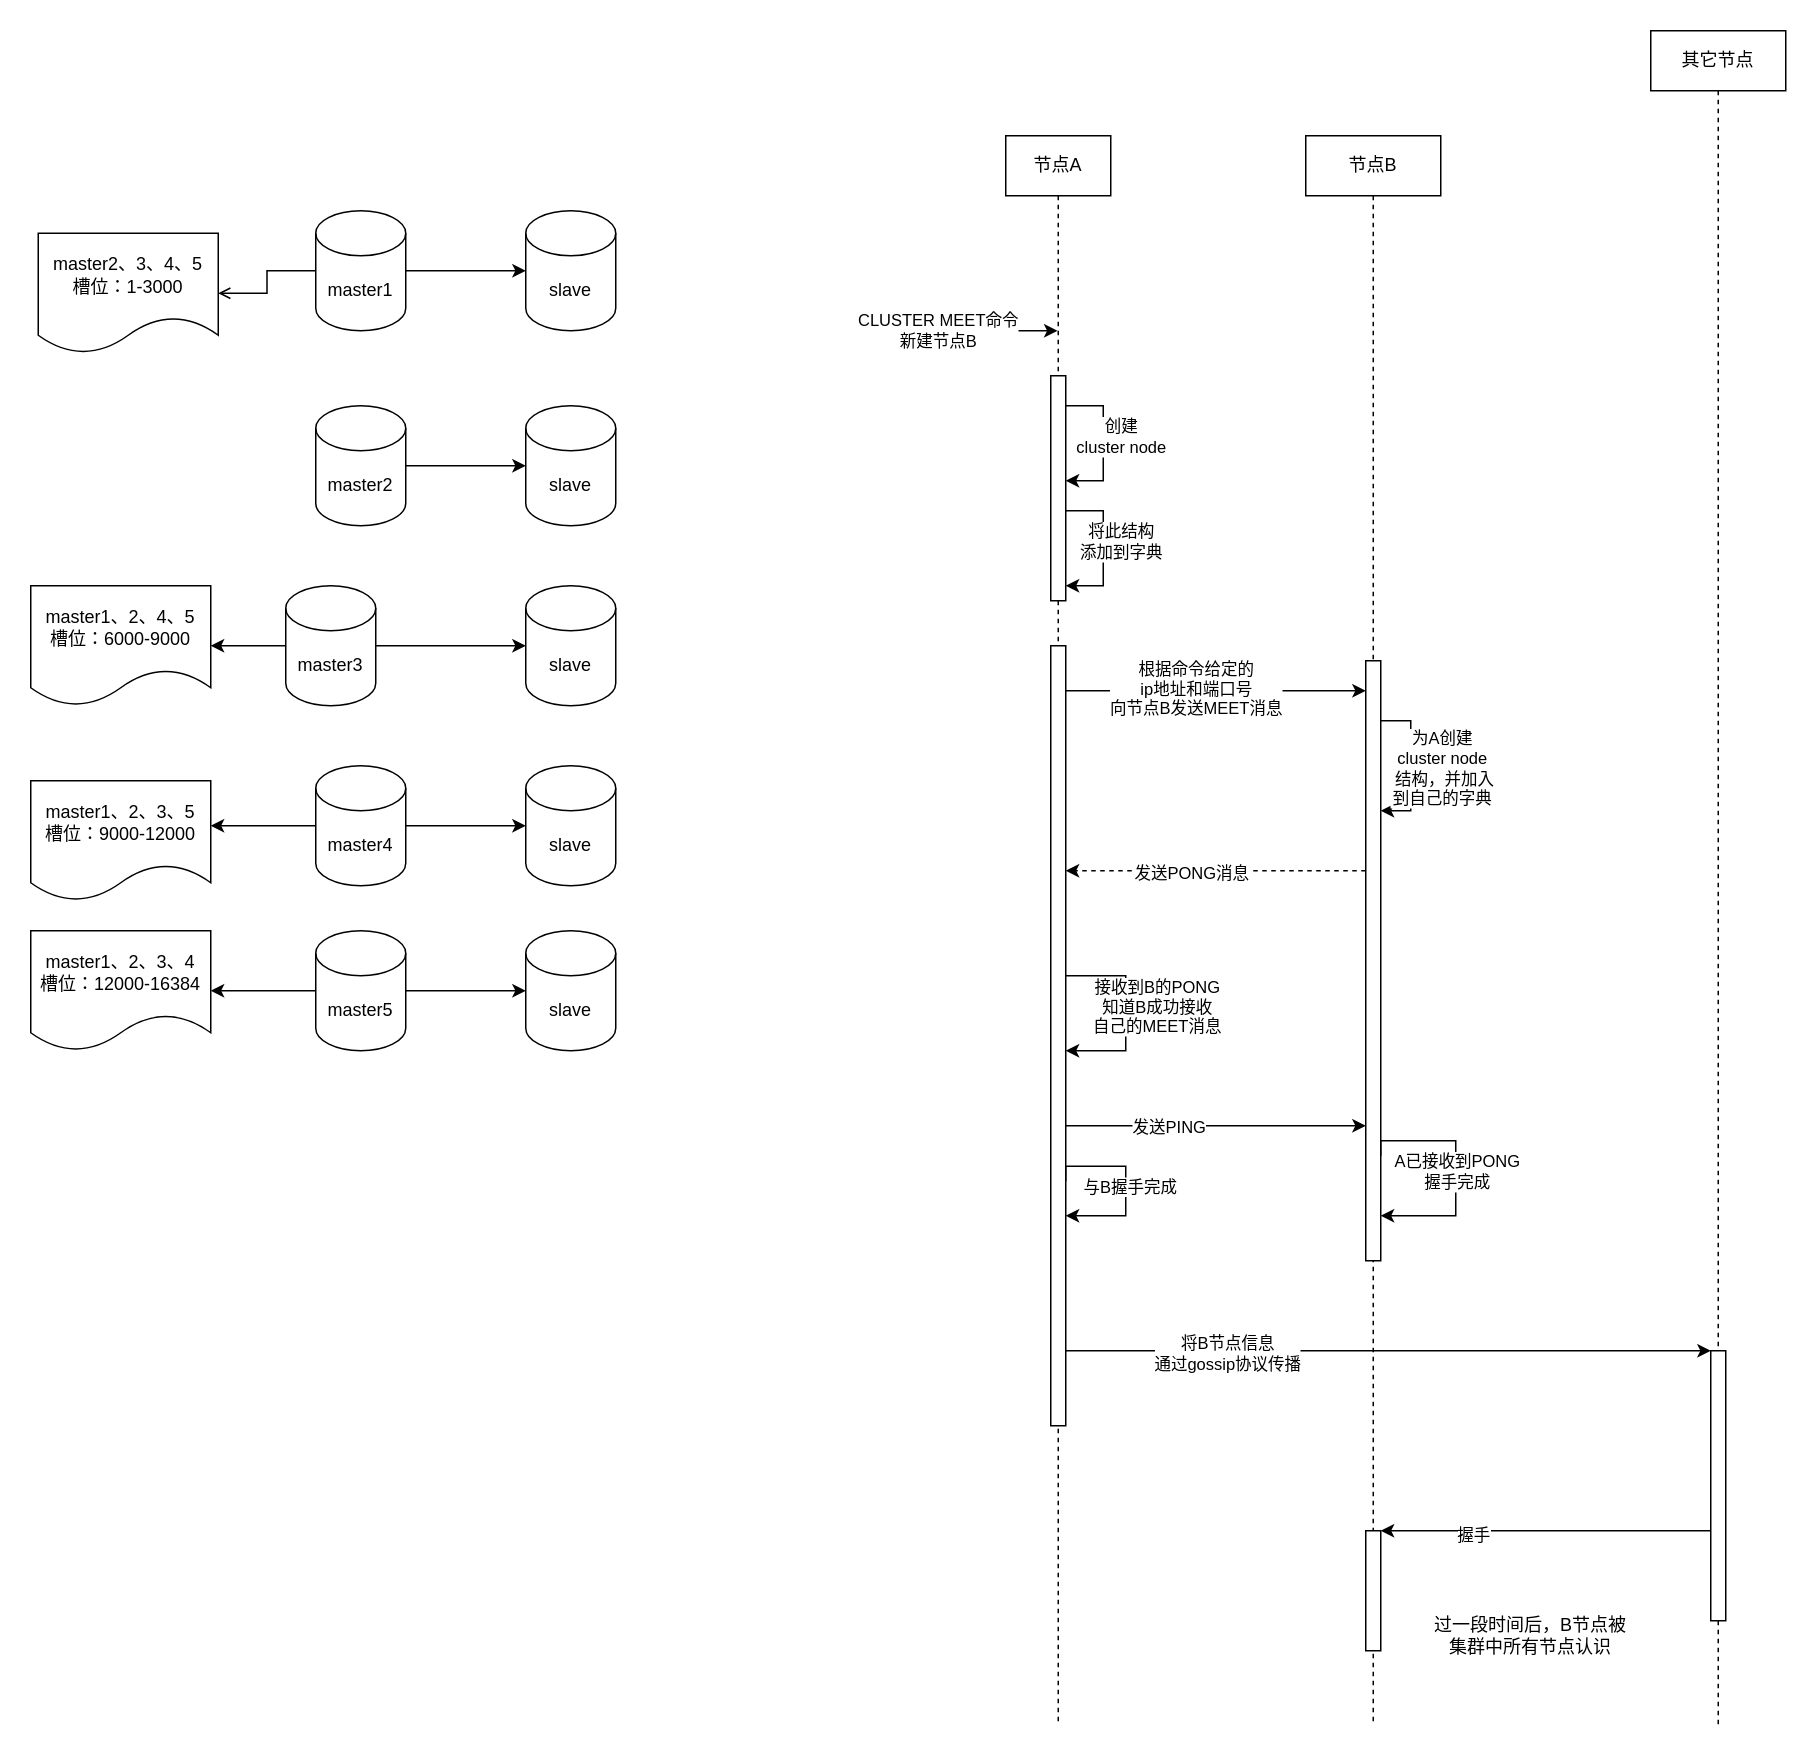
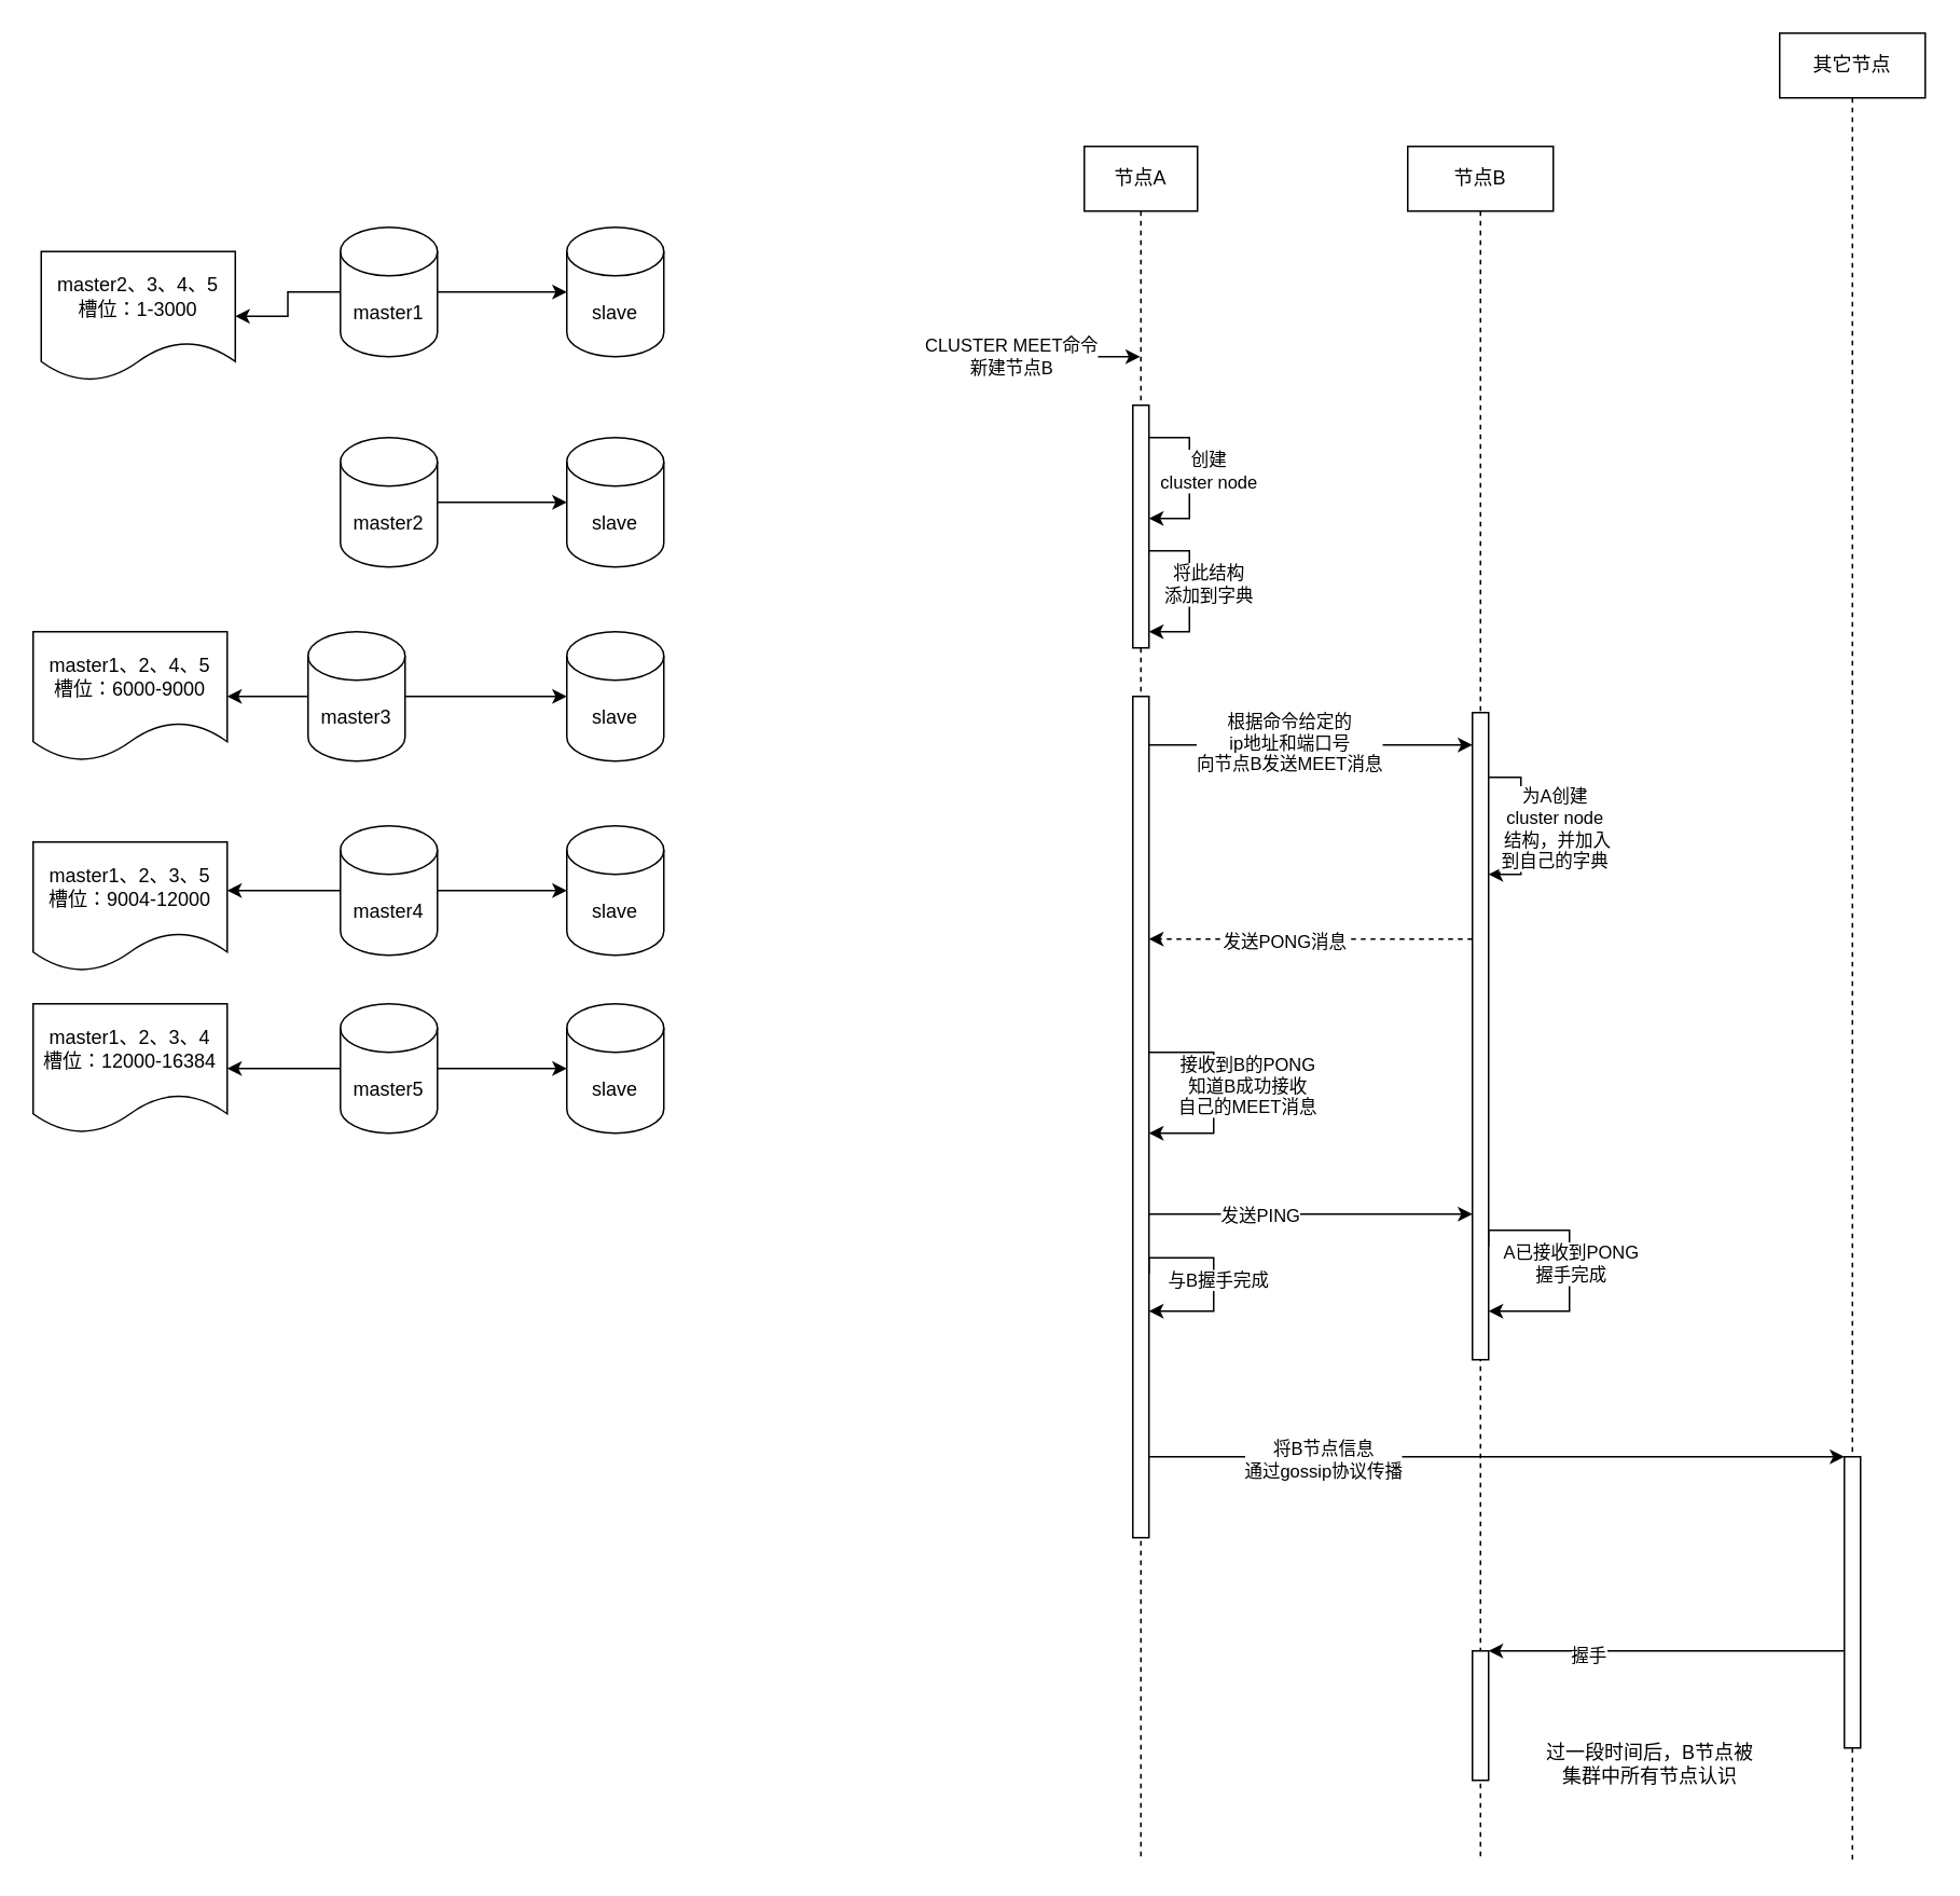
- <mxCell id="3" style="edgeStyle=orthogonalEdgeStyle;rounded=0;orthogonalLoop=1;jettySize=auto;html=1;exitX=0;exitY=0.5;exitDx=0;exitDy=0;exitPerimeter=0;entryX=1;entryY=0.5;entryDx=0;entryDy=0;endArrow=open;" edge="1" parent="1" source="4" target="22"><mxGeometry relative="1" as="geometry" /></mxCell>
+ <mxCell id="3" style="edgeStyle=orthogonalEdgeStyle;rounded=0;orthogonalLoop=1;jettySize=auto;html=1;exitX=0;exitY=0.5;exitDx=0;exitDy=0;exitPerimeter=0;entryX=1;entryY=0.5;entryDx=0;entryDy=0;" edge="1" parent="1" source="4" target="22"><mxGeometry relative="1" as="geometry" /></mxCell>
- <mxCell id="23" value="master1、2、3、5&lt;br&gt;槽位：9000-12000" style="shape=document;whiteSpace=wrap;html=1;boundedLbl=1;" vertex="1" parent="1"><mxGeometry x="20" y="520" width="120" height="80" as="geometry" /></mxCell>
+ <mxCell id="23" value="master1、2、3、5&lt;br&gt;槽位：9004-12000" style="shape=document;whiteSpace=wrap;html=1;boundedLbl=1;" vertex="1" parent="1"><mxGeometry x="20" y="520" width="120" height="80" as="geometry" /></mxCell>
